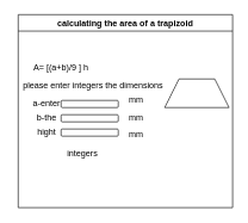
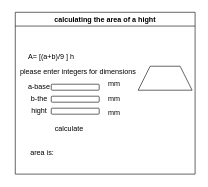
- <mxCell id="2" value="calculating the area of a trapizoid" style="swimlane;whiteSpace=wrap;html=1;" parent="1" vertex="1"><mxGeometry x="25" y="20" width="300" height="270" as="geometry" /></mxCell>
+ <mxCell id="2" value="calculating the area of a hight" style="swimlane;whiteSpace=wrap;html=1;" parent="1" vertex="1"><mxGeometry x="25" y="20" width="300" height="270" as="geometry" /></mxCell>
- <mxCell id="14" value="please enter integers the dimensions" style="text;strokeColor=none;align=center;fillColor=none;html=1;verticalAlign=middle;whiteSpace=wrap;rounded=0;" parent="2" vertex="1"><mxGeometry y="90" width="210" height="20" as="geometry" /></mxCell>
+ <mxCell id="14" value="please enter integers for dimensions" style="text;strokeColor=none;align=center;fillColor=none;html=1;verticalAlign=middle;whiteSpace=wrap;rounded=0;" parent="2" vertex="1"><mxGeometry y="90" width="210" height="20" as="geometry" /></mxCell>
- <mxCell id="3" value="a-enter" style="text;html=1;strokeColor=none;fillColor=none;align=center;verticalAlign=middle;whiteSpace=wrap;rounded=0;" parent="2" vertex="1"><mxGeometry x="10" y="110" width="60" height="30" as="geometry" /></mxCell>
+ <mxCell id="3" value="a-base" style="text;html=1;strokeColor=none;fillColor=none;align=center;verticalAlign=middle;whiteSpace=wrap;rounded=0;" parent="2" vertex="1"><mxGeometry x="10" y="110" width="60" height="30" as="geometry" /></mxCell>
- <mxCell id="16" value="integers" style="text;strokeColor=none;align=center;fillColor=none;html=1;verticalAlign=middle;whiteSpace=wrap;rounded=0;" parent="2" vertex="1"><mxGeometry x="60" y="180" width="60" height="30" as="geometry" /></mxCell>
+ <mxCell id="16" value="calculate" style="text;strokeColor=none;align=center;fillColor=none;html=1;verticalAlign=middle;whiteSpace=wrap;rounded=0;" parent="2" vertex="1"><mxGeometry x="60" y="180" width="60" height="30" as="geometry" /></mxCell>
+ <mxCell id="15" value="area is:" style="text;strokeColor=none;align=center;fillColor=none;html=1;verticalAlign=middle;whiteSpace=wrap;rounded=0;" parent="2" vertex="1"><mxGeometry x="15" y="220" width="60" height="30" as="geometry" /></mxCell>
